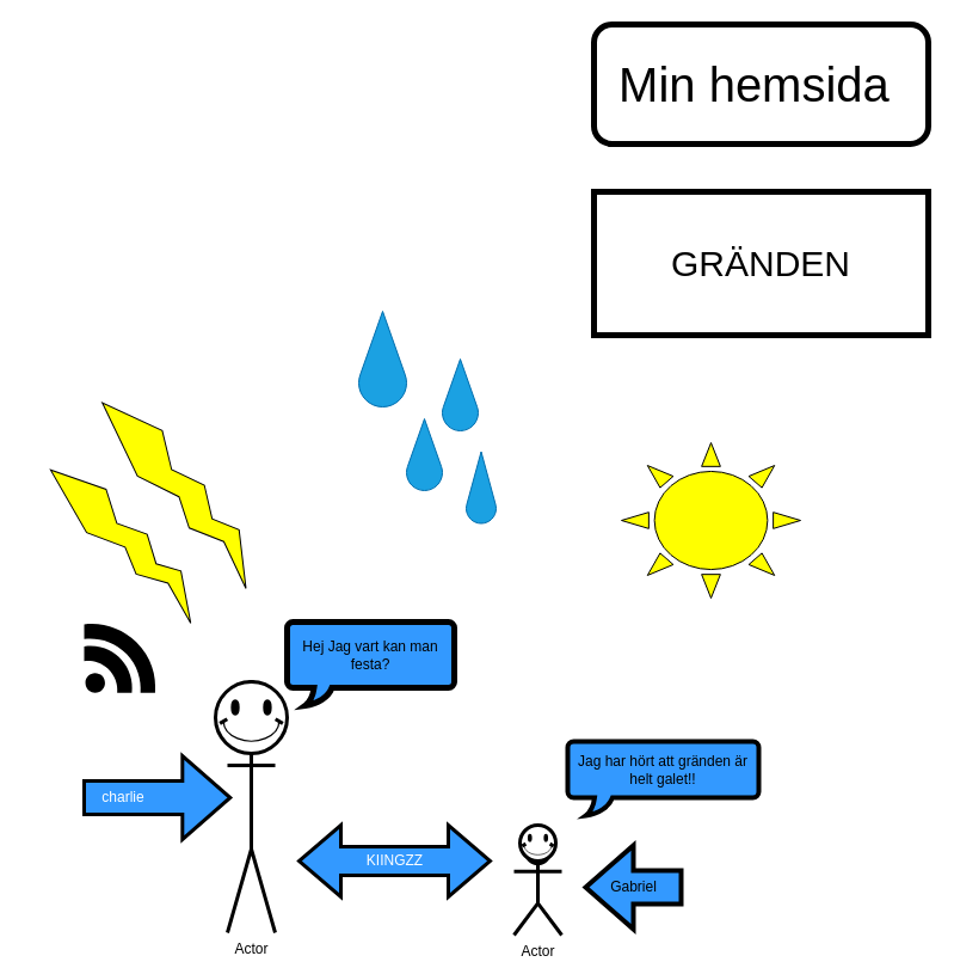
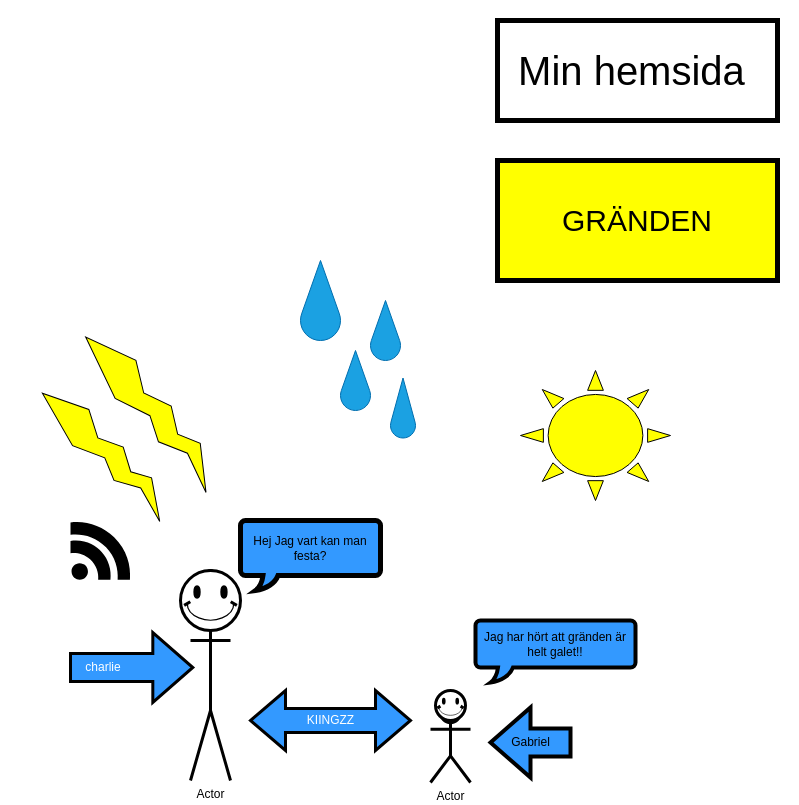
- <mxCell id="16" value="Min hemsida&amp;nbsp;" style="whiteSpace=wrap;html=1;fontSize=40;strokeWidth=5;rounded=1;" parent="1" vertex="1"><mxGeometry x="497" y="20" width="280" height="100" as="geometry" /></mxCell>
+ <mxCell id="16" value="Min hemsida&amp;nbsp;" style="rounded=0;whiteSpace=wrap;html=1;fontSize=40;strokeWidth=5;" parent="1" vertex="1"><mxGeometry x="497" y="20" width="280" height="100" as="geometry" /></mxCell>
- <mxCell id="17" value="GRÄNDEN" style="rounded=0;whiteSpace=wrap;html=1;fontSize=30;strokeWidth=5;" parent="1" vertex="1"><mxGeometry x="497" y="160" width="280" height="120" as="geometry" /></mxCell>
+ <mxCell id="17" value="GRÄNDEN" style="rounded=0;whiteSpace=wrap;html=1;fontSize=30;strokeWidth=5;fillColor=#ffff00;" parent="1" vertex="1"><mxGeometry x="497" y="160" width="280" height="120" as="geometry" /></mxCell>
